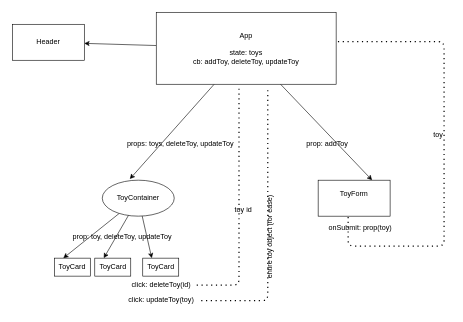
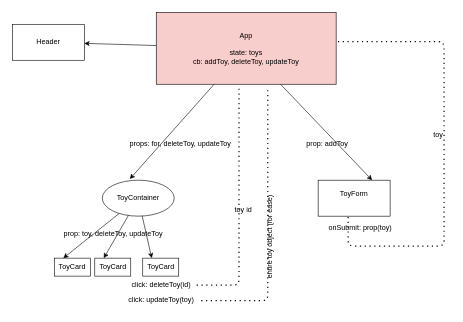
- <mxCell id="5" value="App&lt;br&gt;&lt;br&gt;state: toys&lt;br&gt;cb: addToy, deleteToy, updateToy" style="whiteSpace=wrap;html=1;" vertex="1" parent="1"><mxGeometry x="260" y="20" width="300" height="120" as="geometry" /></mxCell>
+ <mxCell id="5" value="App&lt;br&gt;&lt;br&gt;state: toys&lt;br&gt;cb: addToy, deleteToy, updateToy" style="whiteSpace=wrap;html=1;fillColor=#f8cecc;" vertex="1" parent="1"><mxGeometry x="260" y="20" width="300" height="120" as="geometry" /></mxCell>
- <mxCell id="10" value="props: toys, deleteToy, updateToy" style="text;html=1;align=center;verticalAlign=middle;resizable=0;points=[];autosize=1;strokeColor=none;fillColor=none;" vertex="1" parent="1"><mxGeometry x="200" y="225" width="200" height="30" as="geometry" /></mxCell>
+ <mxCell id="10" value="props: for, deleteToy, updateToy" style="text;html=1;align=center;verticalAlign=middle;resizable=0;points=[];autosize=1;strokeColor=none;fillColor=none;" vertex="1" parent="1"><mxGeometry x="200" y="225" width="200" height="30" as="geometry" /></mxCell>
- <mxCell id="14" value="prop: toy, deleteToy, updateToy" style="text;html=1;align=center;verticalAlign=middle;resizable=0;points=[];autosize=1;strokeColor=none;fillColor=none;" vertex="1" parent="1"><mxGeometry x="107.5" y="380" width="190" height="30" as="geometry" /></mxCell>
+ <mxCell id="14" value="prop: toy, deleteToy, updateToy" style="text;html=1;align=center;verticalAlign=middle;resizable=0;points=[];autosize=1;strokeColor=none;fillColor=none;" vertex="1" parent="1"><mxGeometry x="92.5" y="375" width="190" height="30" as="geometry" /></mxCell>
